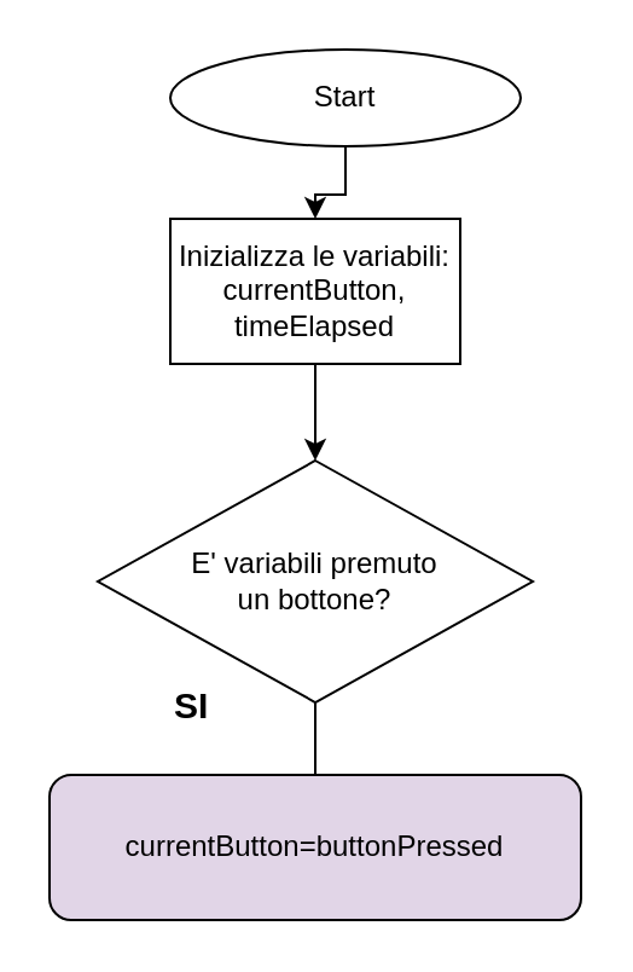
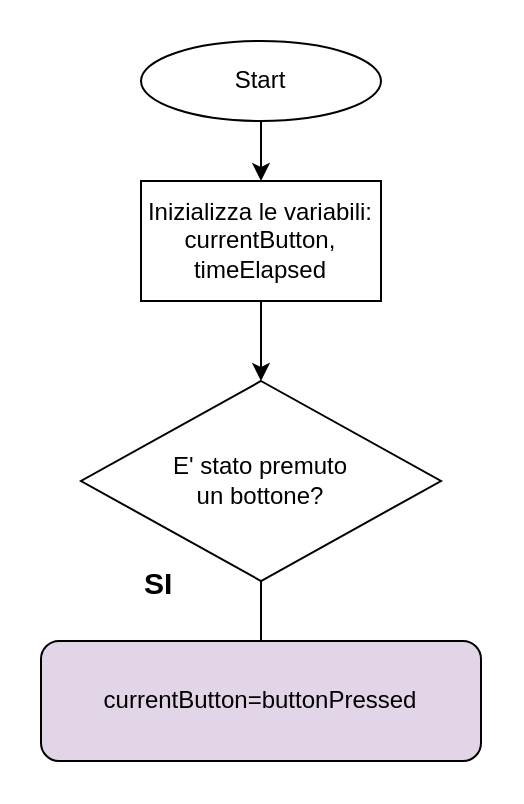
- <mxCell id="3" value="Start" style="ellipse;whiteSpace=wrap;html=1;" vertex="1" parent="1"><mxGeometry x="70" y="20" width="145" height="40" as="geometry" /></mxCell>
+ <mxCell id="3" value="Start" style="ellipse;whiteSpace=wrap;html=1;" vertex="1" parent="1"><mxGeometry x="70" y="20" width="120" height="40" as="geometry" /></mxCell>
- <mxCell id="5" value="&lt;div&gt;E' variabili premuto&lt;/div&gt;&lt;div&gt; un bottone?&lt;/div&gt;" style="rhombus;whiteSpace=wrap;html=1;" vertex="1" parent="1"><mxGeometry x="40" y="190" width="180" height="100" as="geometry" /></mxCell>
+ <mxCell id="5" value="&lt;div&gt;E' stato premuto&lt;/div&gt;&lt;div&gt; un bottone?&lt;/div&gt;" style="rhombus;whiteSpace=wrap;html=1;" vertex="1" parent="1"><mxGeometry x="40" y="190" width="180" height="100" as="geometry" /></mxCell>
